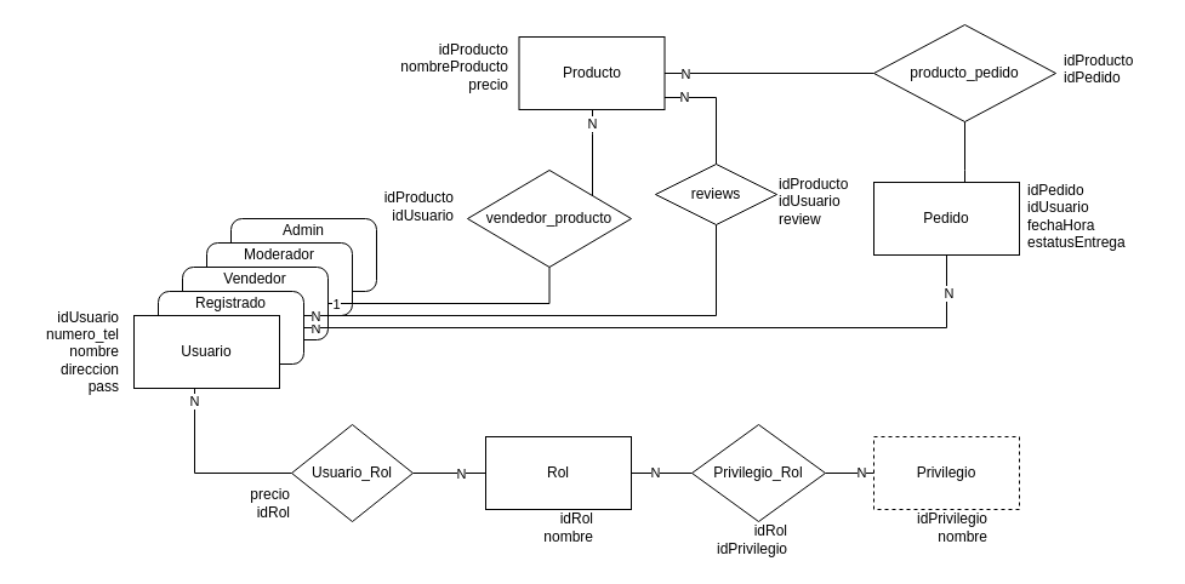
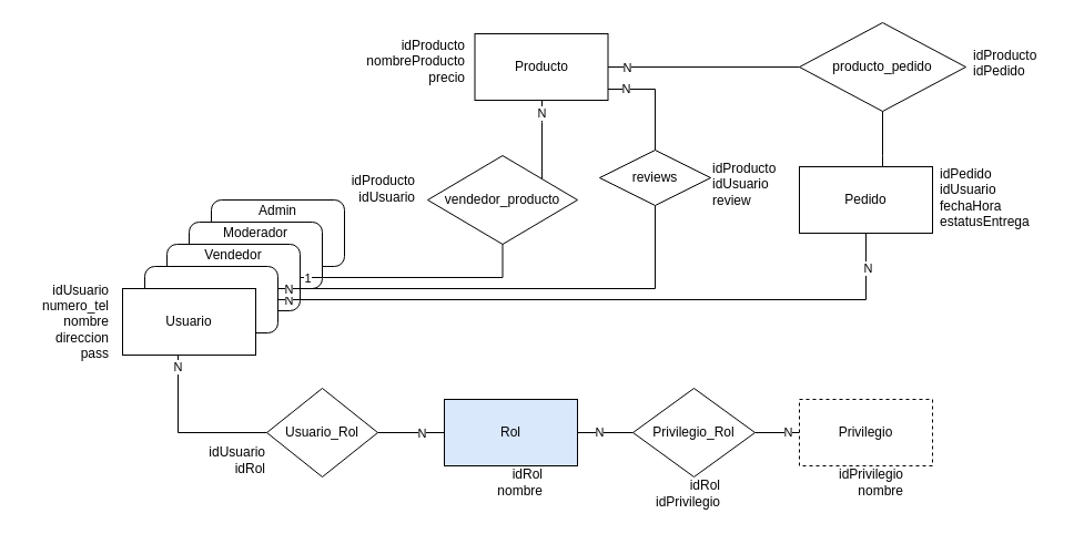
- <mxCell id="25" value="Registrado" style="text;html=1;strokeColor=none;fillColor=none;align=center;verticalAlign=middle;whiteSpace=wrap;rounded=0;" parent="1" vertex="1"><mxGeometry x="170" y="240" width="40" height="20" as="geometry" /></mxCell>
- <mxCell id="12" value="Rol" style="rounded=0;whiteSpace=wrap;html=1;" parent="1" vertex="1"><mxGeometry x="400" y="360" width="120" height="60" as="geometry" /></mxCell>
+ <mxCell id="12" value="Rol" style="rounded=0;whiteSpace=wrap;html=1;fillColor=#dae8fc;" parent="1" vertex="1"><mxGeometry x="400" y="360" width="120" height="60" as="geometry" /></mxCell>
- <mxCell id="40" value="&lt;div&gt;precio&lt;/div&gt;&lt;div&gt;idRol&lt;/div&gt;" style="text;html=1;align=right;verticalAlign=middle;resizable=0;points=[];autosize=1;" parent="1" vertex="1"><mxGeometry x="170" y="400" width="70" height="30" as="geometry" /></mxCell>
+ <mxCell id="40" value="&lt;div&gt;idUsuario&lt;/div&gt;&lt;div&gt;idRol&lt;/div&gt;" style="text;html=1;align=right;verticalAlign=middle;resizable=0;points=[];autosize=1;" parent="1" vertex="1"><mxGeometry x="170" y="400" width="70" height="30" as="geometry" /></mxCell>
